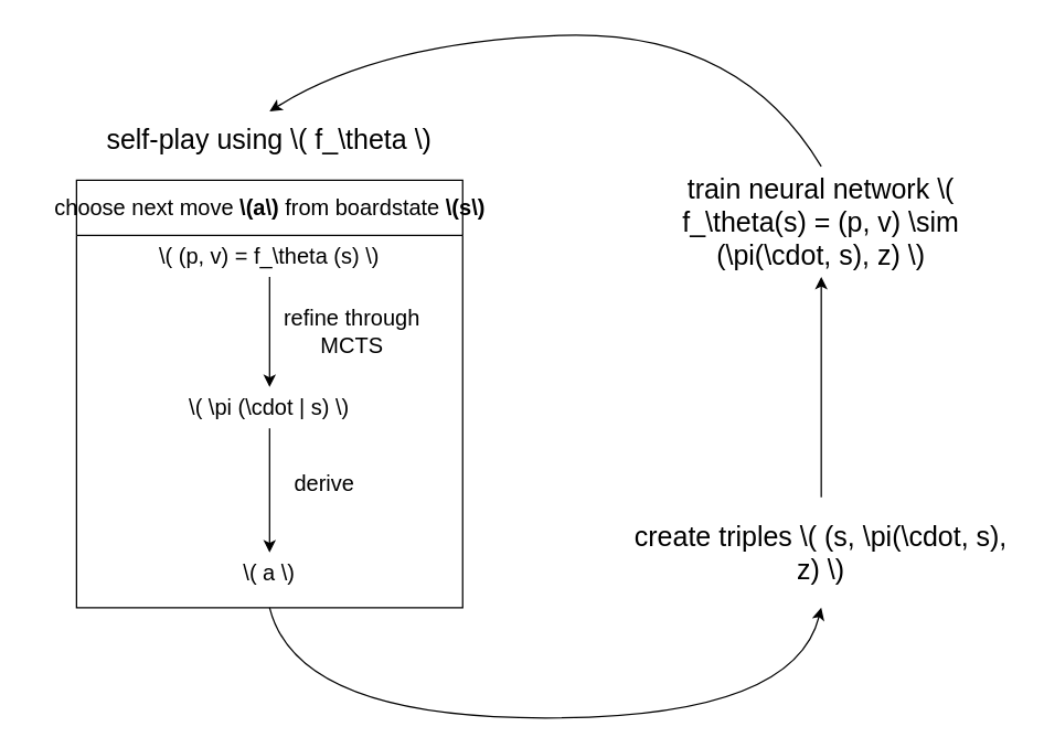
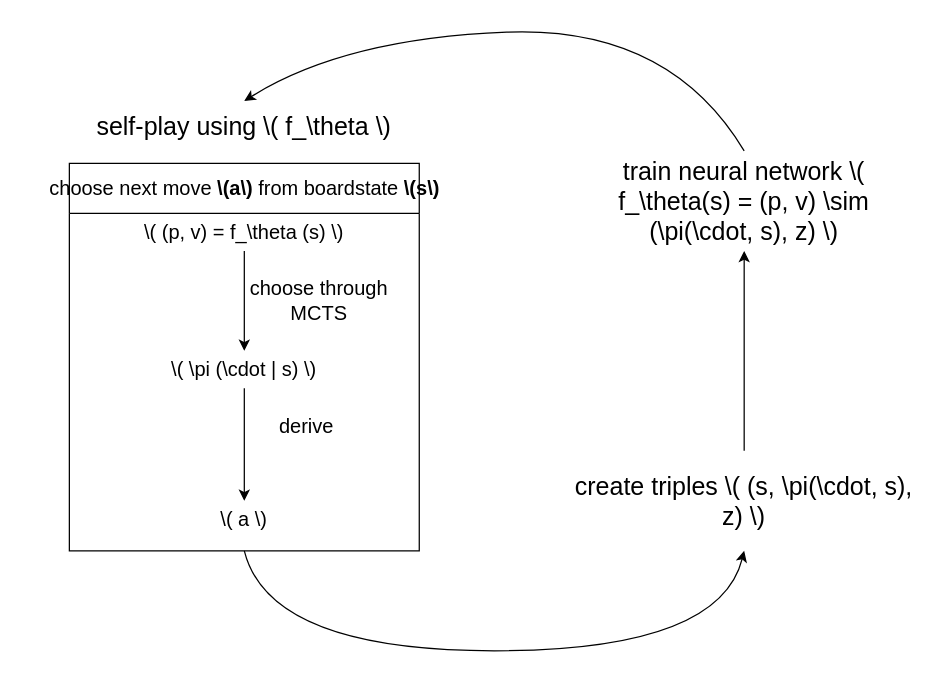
- <mxCell id="8" value="refine through MCTS" style="text;html=1;strokeColor=none;fillColor=none;align=center;verticalAlign=middle;whiteSpace=wrap;rounded=0;fontSize=16;" vertex="1" parent="2"><mxGeometry x="140" y="70" width="120" height="80" as="geometry" /></mxCell>
+ <mxCell id="8" value="choose through MCTS" style="text;html=1;strokeColor=none;fillColor=none;align=center;verticalAlign=middle;whiteSpace=wrap;rounded=0;fontSize=16;" vertex="1" parent="2"><mxGeometry x="140" y="70" width="120" height="80" as="geometry" /></mxCell>
- <mxCell id="9" value="&lt;div&gt;derive&lt;/div&gt;" style="text;html=1;strokeColor=none;fillColor=none;align=center;verticalAlign=middle;whiteSpace=wrap;rounded=0;fontSize=16;" vertex="1" parent="2"><mxGeometry x="140" y="200" width="80" height="40" as="geometry" /></mxCell>
+ <mxCell id="9" value="&lt;div&gt;derive&lt;/div&gt;" style="text;html=1;strokeColor=none;fillColor=none;align=center;verticalAlign=middle;whiteSpace=wrap;rounded=0;fontSize=16;" vertex="1" parent="2"><mxGeometry x="150" y="190" width="80" height="40" as="geometry" /></mxCell>
